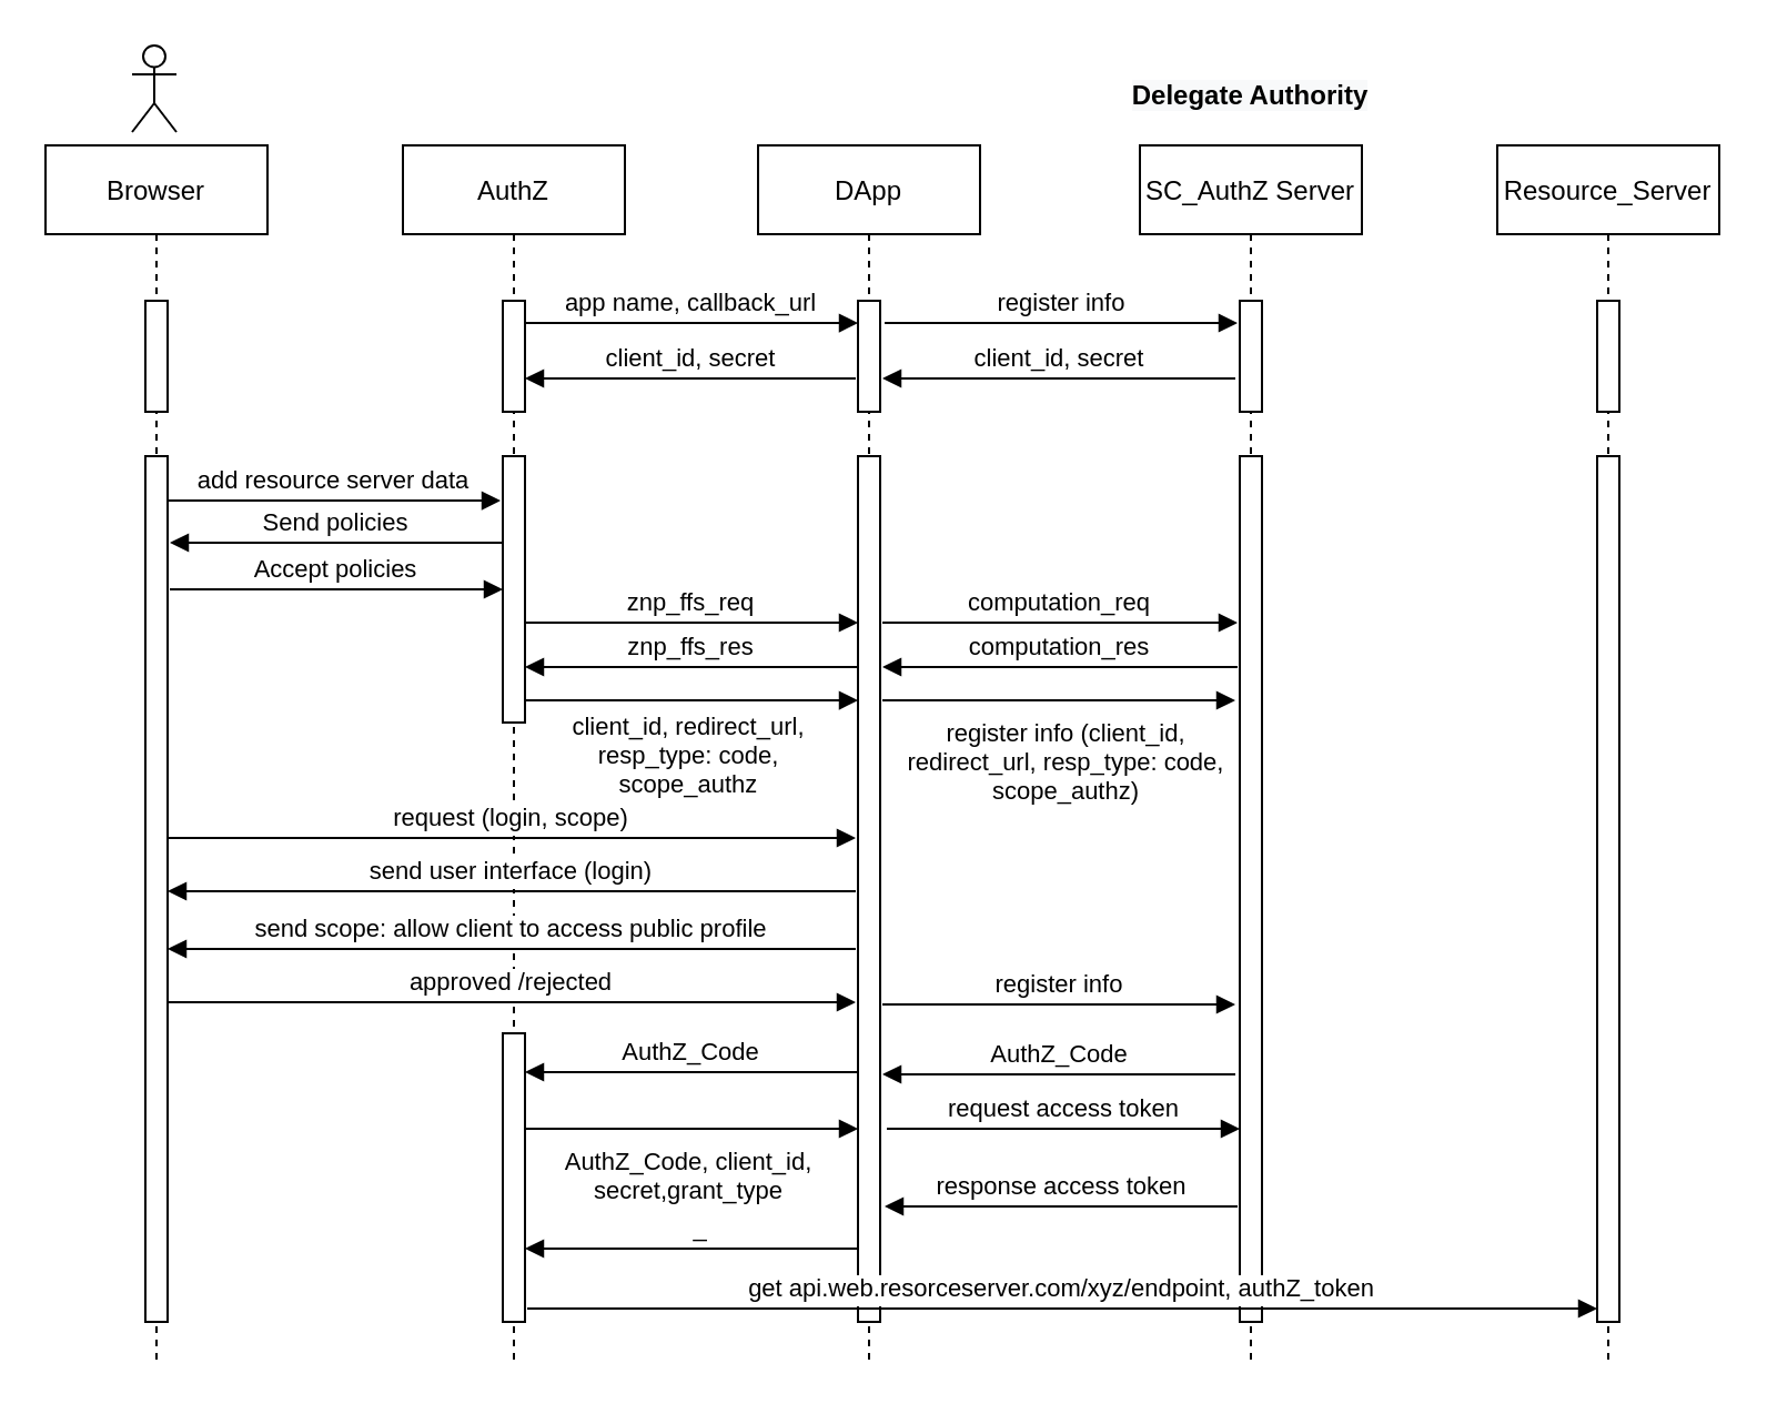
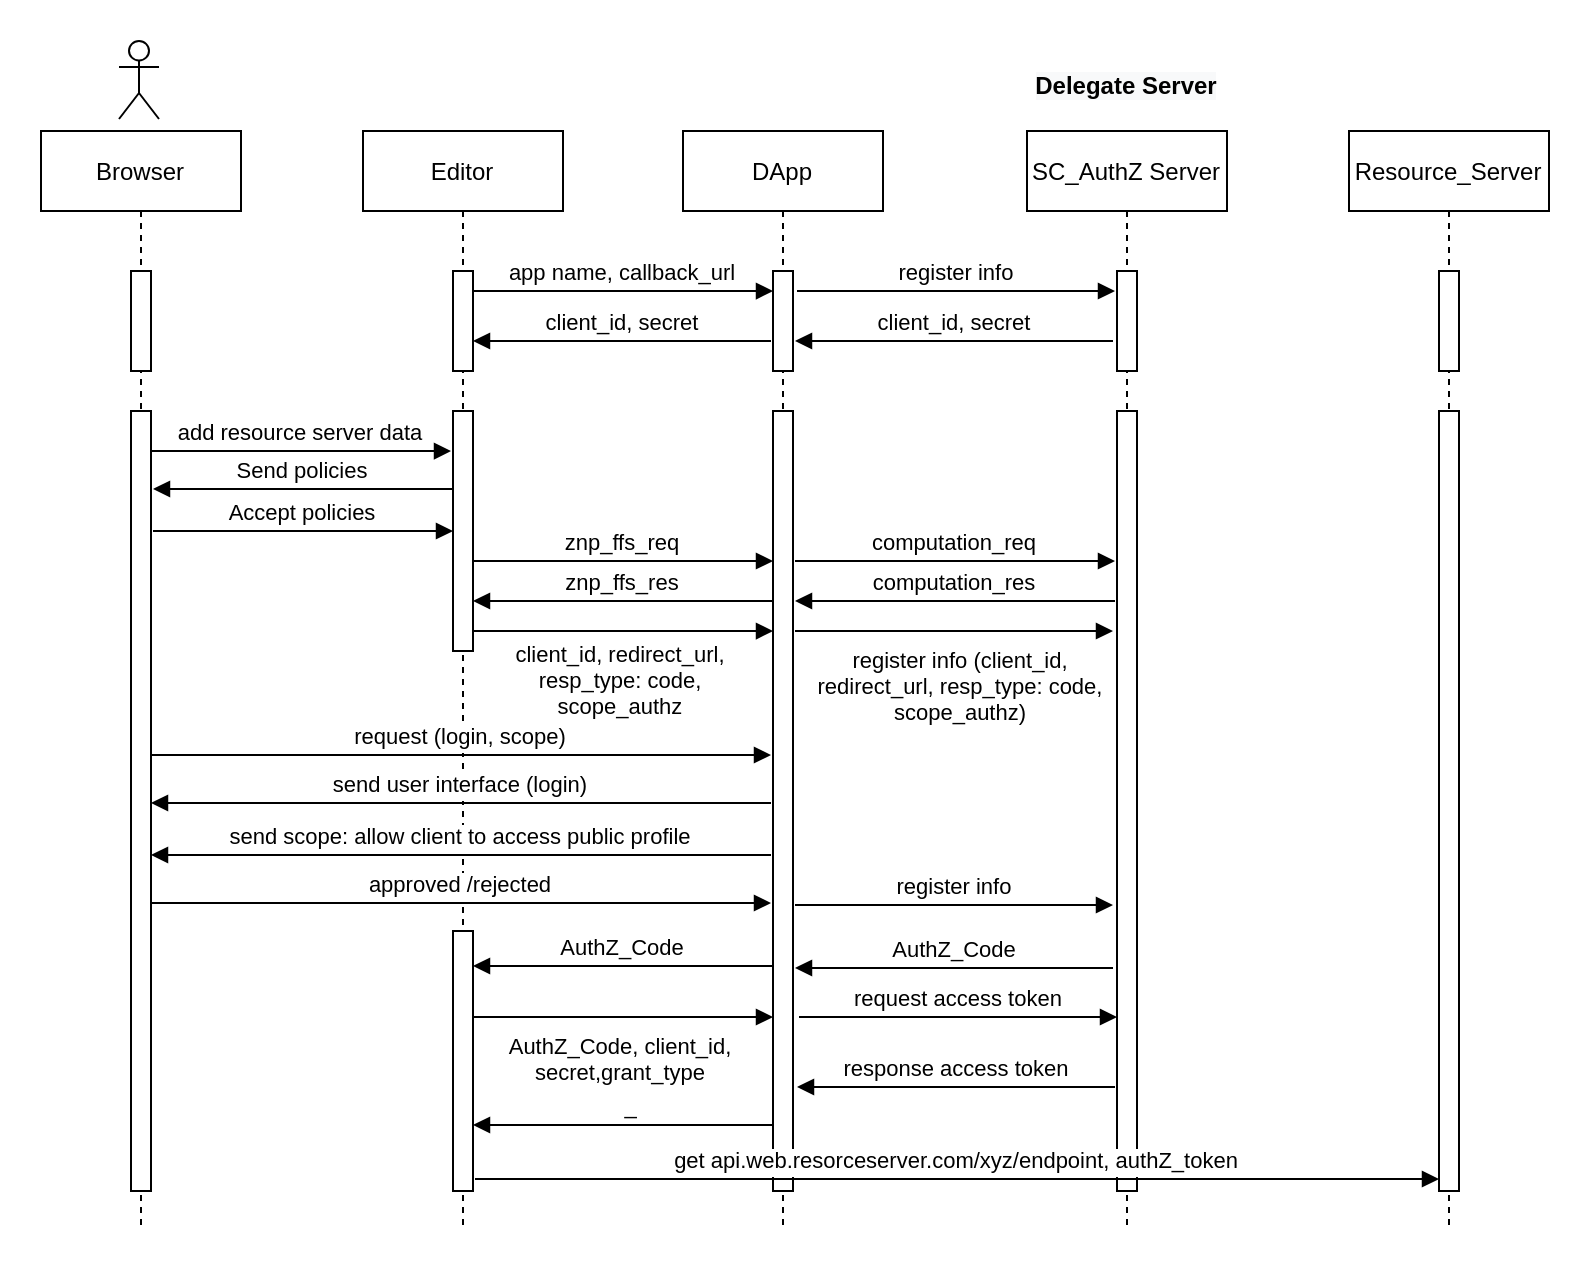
- <mxCell id="26" value="&lt;span style=&quot;color: rgb(0, 0, 0); font-family: helvetica; font-size: 12px; font-style: normal; letter-spacing: normal; text-indent: 0px; text-transform: none; word-spacing: 0px; background-color: rgb(248, 249, 250); display: inline; float: none;&quot;&gt;Delegate Authority&lt;/span&gt;" style="text;whiteSpace=wrap;html=1;fontStyle=1;align=center;" parent="2" vertex="1"><mxGeometry x="483" y="9" width="120" height="30" as="geometry" /></mxCell>
+ <mxCell id="26" value="&lt;span style=&quot;color: rgb(0, 0, 0); font-family: helvetica; font-size: 12px; font-style: normal; letter-spacing: normal; text-indent: 0px; text-transform: none; word-spacing: 0px; background-color: rgb(248, 249, 250); display: inline; float: none;&quot;&gt;Delegate Server&lt;/span&gt;" style="text;whiteSpace=wrap;html=1;fontStyle=1;align=center;" parent="2" vertex="1"><mxGeometry x="483" y="9" width="120" height="30" as="geometry" /></mxCell>
- <mxCell id="7" value="AuthZ" style="shape=umlLifeline;perimeter=lifelinePerimeter;container=1;collapsible=0;recursiveResize=0;rounded=0;shadow=0;strokeWidth=1;" parent="2" vertex="1"><mxGeometry x="161" y="45" width="100" height="550" as="geometry" /></mxCell>
+ <mxCell id="7" value="Editor" style="shape=umlLifeline;perimeter=lifelinePerimeter;container=1;collapsible=0;recursiveResize=0;rounded=0;shadow=0;strokeWidth=1;" parent="2" vertex="1"><mxGeometry x="161" y="45" width="100" height="550" as="geometry" /></mxCell>
